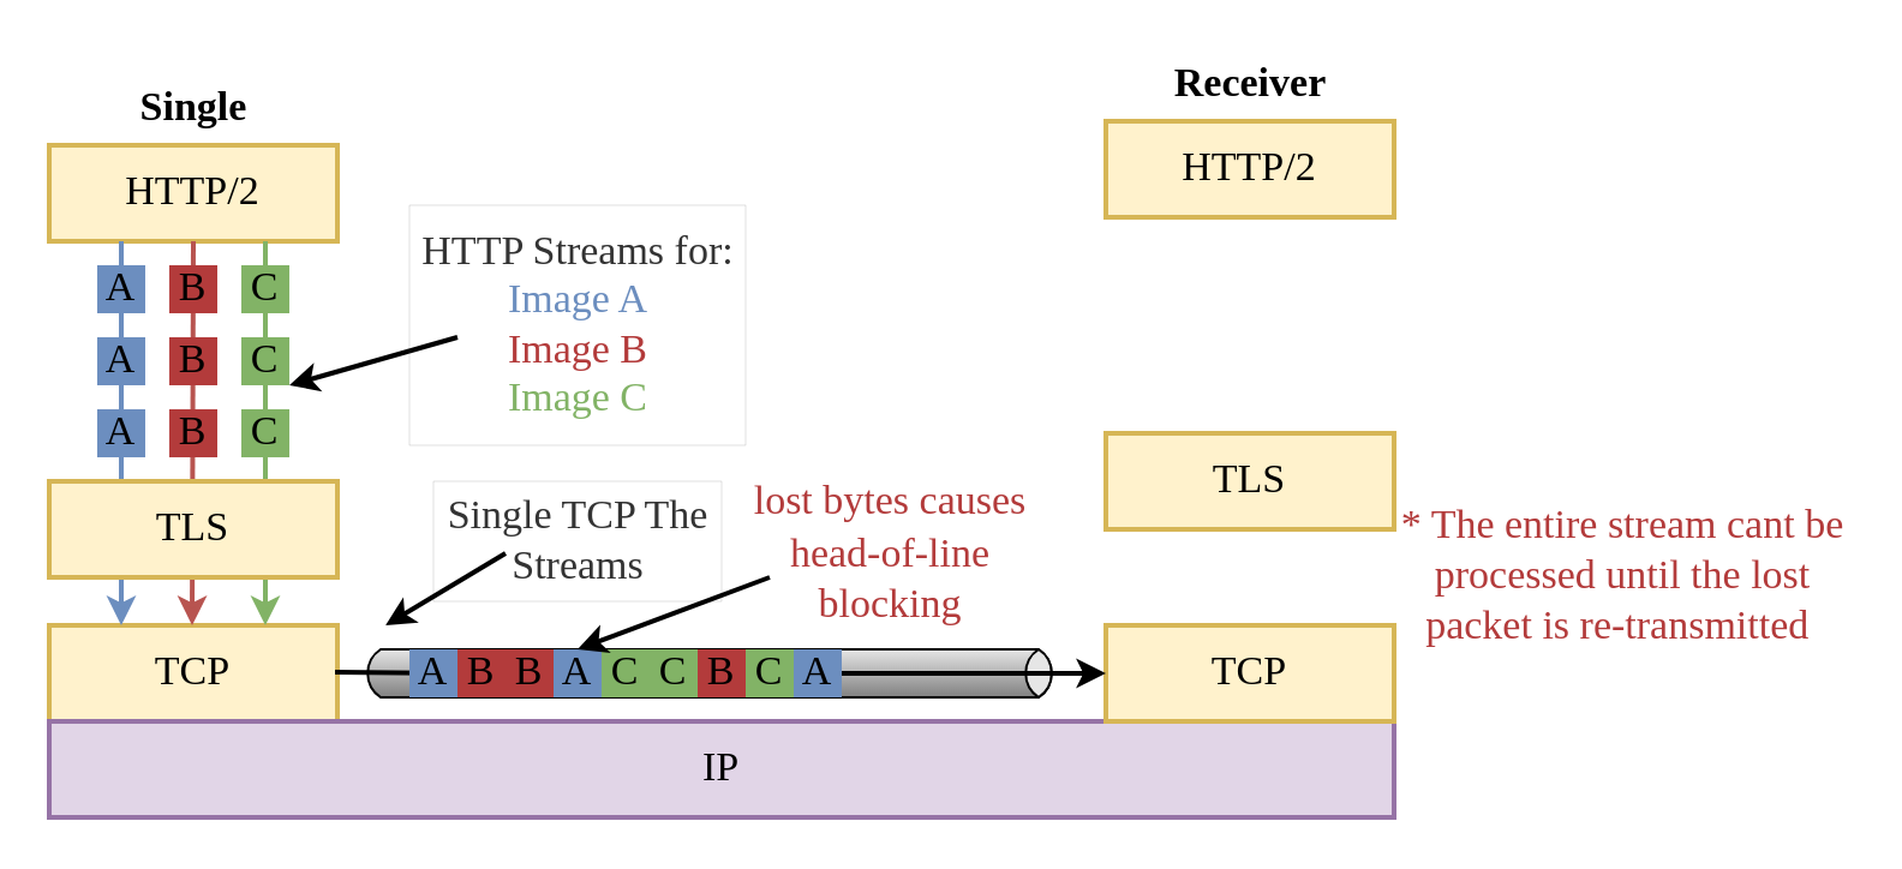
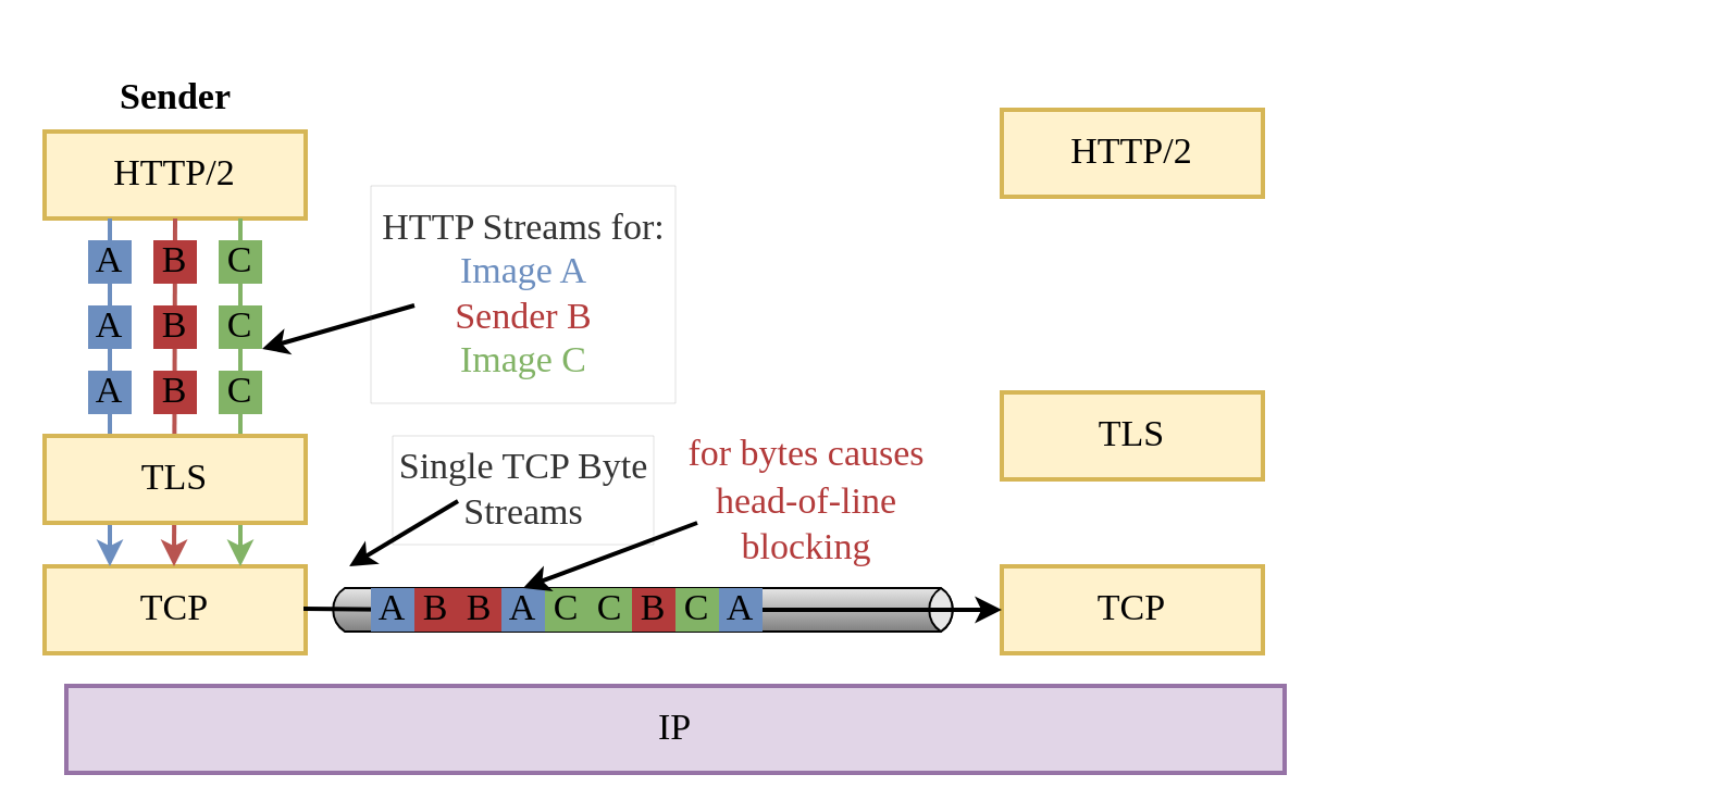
- <mxCell id="14" value="&lt;span style=&quot;font-size: 17px;&quot;&gt;&lt;b style=&quot;font-size: 17px;&quot;&gt;Receiver&lt;/b&gt;&lt;/span&gt;" style="text;html=1;align=center;verticalAlign=middle;resizable=0;points=[];autosize=1;strokeColor=none;fillColor=none;fontFamily=Ubuntu Condensed;fontSource=https%3A%2F%2Ffonts.googleapis.com%2Fcss%3Ffamily%3DUbuntu%2BCondensed;fontSize=17;" parent="1" vertex="1"><mxGeometry x="480" y="20" width="80" height="30" as="geometry" /></mxCell>
- <mxCell id="13" value="&lt;b style=&quot;font-size: 17px;&quot;&gt;&lt;font style=&quot;font-size: 17px;&quot;&gt;Single&lt;/font&gt;&lt;/b&gt;" style="text;html=1;align=center;verticalAlign=middle;resizable=0;points=[];autosize=1;strokeColor=none;fillColor=none;fontFamily=Ubuntu Condensed;fontSource=https%3A%2F%2Ffonts.googleapis.com%2Fcss%3Ffamily%3DUbuntu%2BCondensed;fontSize=17;" parent="1" vertex="1"><mxGeometry x="45" y="30" width="70" height="30" as="geometry" /></mxCell>
+ <mxCell id="13" value="&lt;b style=&quot;font-size: 17px;&quot;&gt;&lt;font style=&quot;font-size: 17px;&quot;&gt;Sender&lt;/font&gt;&lt;/b&gt;" style="text;html=1;align=center;verticalAlign=middle;resizable=0;points=[];autosize=1;strokeColor=none;fillColor=none;fontFamily=Ubuntu Condensed;fontSource=https%3A%2F%2Ffonts.googleapis.com%2Fcss%3Ffamily%3DUbuntu%2BCondensed;fontSize=17;" parent="1" vertex="1"><mxGeometry x="45" y="30" width="70" height="30" as="geometry" /></mxCell>
- <mxCell id="17" value="HTTP Streams for:&lt;br&gt;&lt;font color=&quot;#6c8ebf&quot;&gt;Image A&lt;br&gt;&lt;/font&gt;&lt;font color=&quot;#b33b3b&quot;&gt;Image B&lt;br&gt;&lt;/font&gt;&lt;font color=&quot;#82b366&quot;&gt;Image C&lt;/font&gt;" style="text;html=1;align=center;verticalAlign=middle;resizable=0;points=[];autosize=1;strokeColor=#666666;fillColor=none;fontSize=17;fontColor=#333333;strokeWidth=0;fontStyle=0;fontFamily=Ubuntu Condensed;fontSource=https%3A%2F%2Ffonts.googleapis.com%2Fcss%3Ffamily%3DUbuntu%2BCondensed;" parent="1" vertex="1"><mxGeometry x="170" y="85" width="140" height="100" as="geometry" /></mxCell>
+ <mxCell id="17" value="HTTP Streams for:&lt;br&gt;&lt;font color=&quot;#6c8ebf&quot;&gt;Image A&lt;br&gt;&lt;/font&gt;&lt;font color=&quot;#b33b3b&quot;&gt;Sender B&lt;br&gt;&lt;/font&gt;&lt;font color=&quot;#82b366&quot;&gt;Image C&lt;/font&gt;" style="text;html=1;align=center;verticalAlign=middle;resizable=0;points=[];autosize=1;strokeColor=#666666;fillColor=none;fontSize=17;fontColor=#333333;strokeWidth=0;fontStyle=0;fontFamily=Ubuntu Condensed;fontSource=https%3A%2F%2Ffonts.googleapis.com%2Fcss%3Ffamily%3DUbuntu%2BCondensed;" parent="1" vertex="1"><mxGeometry x="170" y="85" width="140" height="100" as="geometry" /></mxCell>
- <mxCell id="41" value="Single TCP The&lt;br&gt;Streams" style="text;html=1;align=center;verticalAlign=middle;resizable=0;points=[];autosize=1;strokeColor=#666666;fillColor=none;fontSize=17;fontColor=#333333;strokeWidth=0;fontStyle=0;fontFamily=Ubuntu Condensed;fontSource=https%3A%2F%2Ffonts.googleapis.com%2Fcss%3Ffamily%3DUbuntu%2BCondensed;" vertex="1" parent="1"><mxGeometry x="180" y="200" width="120" height="50" as="geometry" /></mxCell>
+ <mxCell id="41" value="Single TCP Byte&lt;br&gt;Streams" style="text;html=1;align=center;verticalAlign=middle;resizable=0;points=[];autosize=1;strokeColor=#666666;fillColor=none;fontSize=17;fontColor=#333333;strokeWidth=0;fontStyle=0;fontFamily=Ubuntu Condensed;fontSource=https%3A%2F%2Ffonts.googleapis.com%2Fcss%3Ffamily%3DUbuntu%2BCondensed;" vertex="1" parent="1"><mxGeometry x="180" y="200" width="120" height="50" as="geometry" /></mxCell>
- <mxCell id="44" value="&lt;font color=&quot;#b33b3b&quot;&gt;&lt;span style=&quot;font-size: 17px;&quot;&gt;lost bytes causes&lt;br&gt;head-of-line&lt;br&gt;blocking&lt;br&gt;&lt;/span&gt;&lt;/font&gt;" style="text;html=1;align=center;verticalAlign=middle;resizable=0;points=[];autosize=1;strokeColor=none;fillColor=none;fontSize=18;fontFamily=Ubuntu Condensed;fontColor=#82B366;" vertex="1" parent="1"><mxGeometry x="305" y="190" width="130" height="80" as="geometry" /></mxCell>
+ <mxCell id="44" value="&lt;font color=&quot;#b33b3b&quot;&gt;&lt;span style=&quot;font-size: 17px;&quot;&gt;for bytes causes&lt;br&gt;head-of-line&lt;br&gt;blocking&lt;br&gt;&lt;/span&gt;&lt;/font&gt;" style="text;html=1;align=center;verticalAlign=middle;resizable=0;points=[];autosize=1;strokeColor=none;fillColor=none;fontSize=18;fontFamily=Ubuntu Condensed;fontColor=#82B366;" vertex="1" parent="1"><mxGeometry x="305" y="190" width="130" height="80" as="geometry" /></mxCell>
- <mxCell id="43" value="&lt;font style=&quot;font-size: 17px;&quot;&gt;&lt;span style=&quot;font-family: &amp;quot;Ubuntu Condensed&amp;quot;;&quot;&gt;* The entire stream cant be&lt;/span&gt;&lt;br style=&quot;font-family: &amp;quot;Ubuntu Condensed&amp;quot;;&quot;&gt;&lt;span style=&quot;font-family: &amp;quot;Ubuntu Condensed&amp;quot;;&quot;&gt;processed until the lost&lt;/span&gt;&lt;br style=&quot;font-family: &amp;quot;Ubuntu Condensed&amp;quot;;&quot;&gt;&lt;span style=&quot;font-family: &amp;quot;Ubuntu Condensed&amp;quot;;&quot;&gt;packet is re-transmitted&amp;nbsp;&lt;/span&gt;&lt;/font&gt;&lt;font style=&quot;font-size: 18px;&quot; face=&quot;Ubuntu Condensed&quot;&gt;&lt;br&gt;&lt;/font&gt;" style="text;html=1;align=center;verticalAlign=middle;resizable=0;points=[];autosize=1;strokeColor=none;fillColor=none;fontColor=#B33B3B;" vertex="1" parent="1"><mxGeometry x="580" y="200" width="190" height="80" as="geometry" /></mxCell>
- <mxCell id="5" value="IP" style="rounded=0;whiteSpace=wrap;html=1;fillColor=#e1d5e7;strokeColor=#9673a6;strokeWidth=2;fontFamily=Ubuntu Condensed;fontSource=https%3A%2F%2Ffonts.googleapis.com%2Fcss%3Ffamily%3DUbuntu%2BCondensed;fontSize=17;" parent="1" vertex="1"><mxGeometry x="20" y="300" width="560" height="40" as="geometry" /></mxCell>
+ <mxCell id="5" value="IP" style="rounded=0;whiteSpace=wrap;html=1;fillColor=#e1d5e7;strokeColor=#9673a6;strokeWidth=2;fontFamily=Ubuntu Condensed;fontSource=https%3A%2F%2Ffonts.googleapis.com%2Fcss%3Ffamily%3DUbuntu%2BCondensed;fontSize=17;" parent="1" vertex="1"><mxGeometry x="30" y="315" width="560" height="40" as="geometry" /></mxCell>
